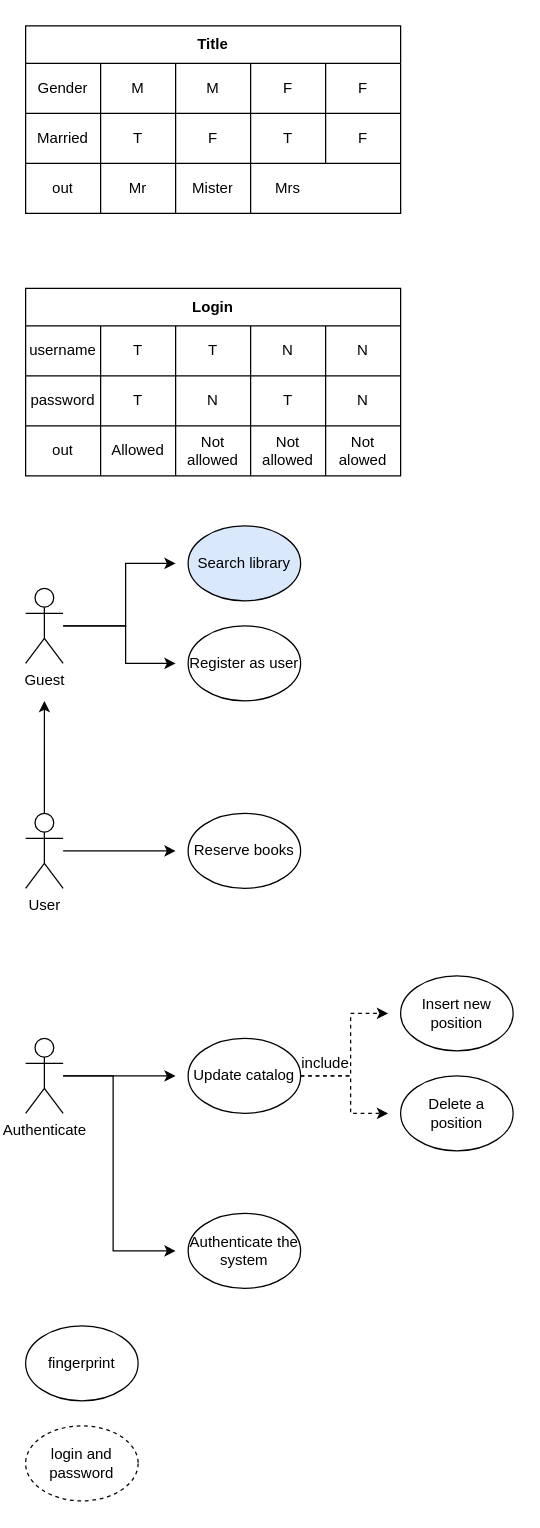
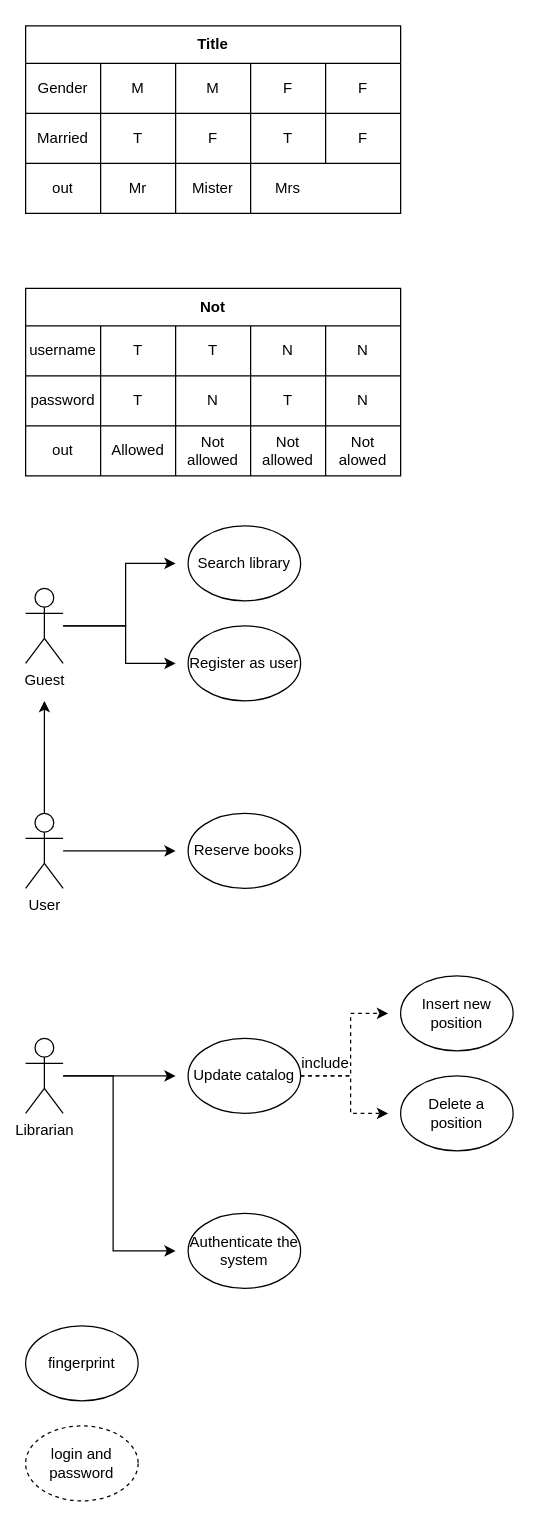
- <mxCell id="2" value="Login" style="shape=table;html=1;whiteSpace=wrap;startSize=30;container=1;collapsible=0;childLayout=tableLayout;fontStyle=1;align=center;" vertex="1" parent="1"><mxGeometry x="20" y="230" width="300" height="150" as="geometry" /></mxCell>
+ <mxCell id="2" value="Not" style="shape=table;html=1;whiteSpace=wrap;startSize=30;container=1;collapsible=0;childLayout=tableLayout;fontStyle=1;align=center;" vertex="1" parent="1"><mxGeometry x="20" y="230" width="300" height="150" as="geometry" /></mxCell>
- <mxCell id="24" value="Search library" style="ellipse;whiteSpace=wrap;html=1;fillColor=#dae8fc;" vertex="1" parent="1"><mxGeometry x="150" y="420" width="90" height="60" as="geometry" /></mxCell>
+ <mxCell id="24" value="Search library" style="ellipse;whiteSpace=wrap;html=1;" vertex="1" parent="1"><mxGeometry x="150" y="420" width="90" height="60" as="geometry" /></mxCell>
- <mxCell id="32" value="Authenticate" style="shape=umlActor;verticalLabelPosition=bottom;verticalAlign=top;html=1;outlineConnect=0;" vertex="1" parent="1"><mxGeometry x="20" y="830" width="30" height="60" as="geometry" /></mxCell>
+ <mxCell id="32" value="Librarian" style="shape=umlActor;verticalLabelPosition=bottom;verticalAlign=top;html=1;outlineConnect=0;" vertex="1" parent="1"><mxGeometry x="20" y="830" width="30" height="60" as="geometry" /></mxCell>
